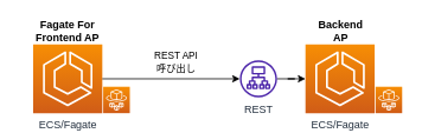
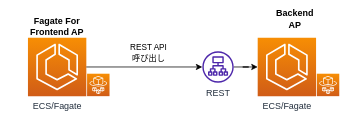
- <mxCell id="10" value="Backend&lt;br&gt;AP" style="text;html=1;strokeColor=none;fillColor=none;align=center;verticalAlign=middle;whiteSpace=wrap;rounded=0;fontStyle=1" vertex="1" parent="1"><mxGeometry x="343" y="20" width="80" height="30" as="geometry" /></mxCell>
+ <mxCell id="10" value="Backend&lt;br&gt;AP" style="text;html=1;strokeColor=none;fillColor=none;align=center;verticalAlign=middle;whiteSpace=wrap;rounded=0;fontStyle=1" vertex="1" parent="1"><mxGeometry x="353" y="10" width="80" height="30" as="geometry" /></mxCell>
